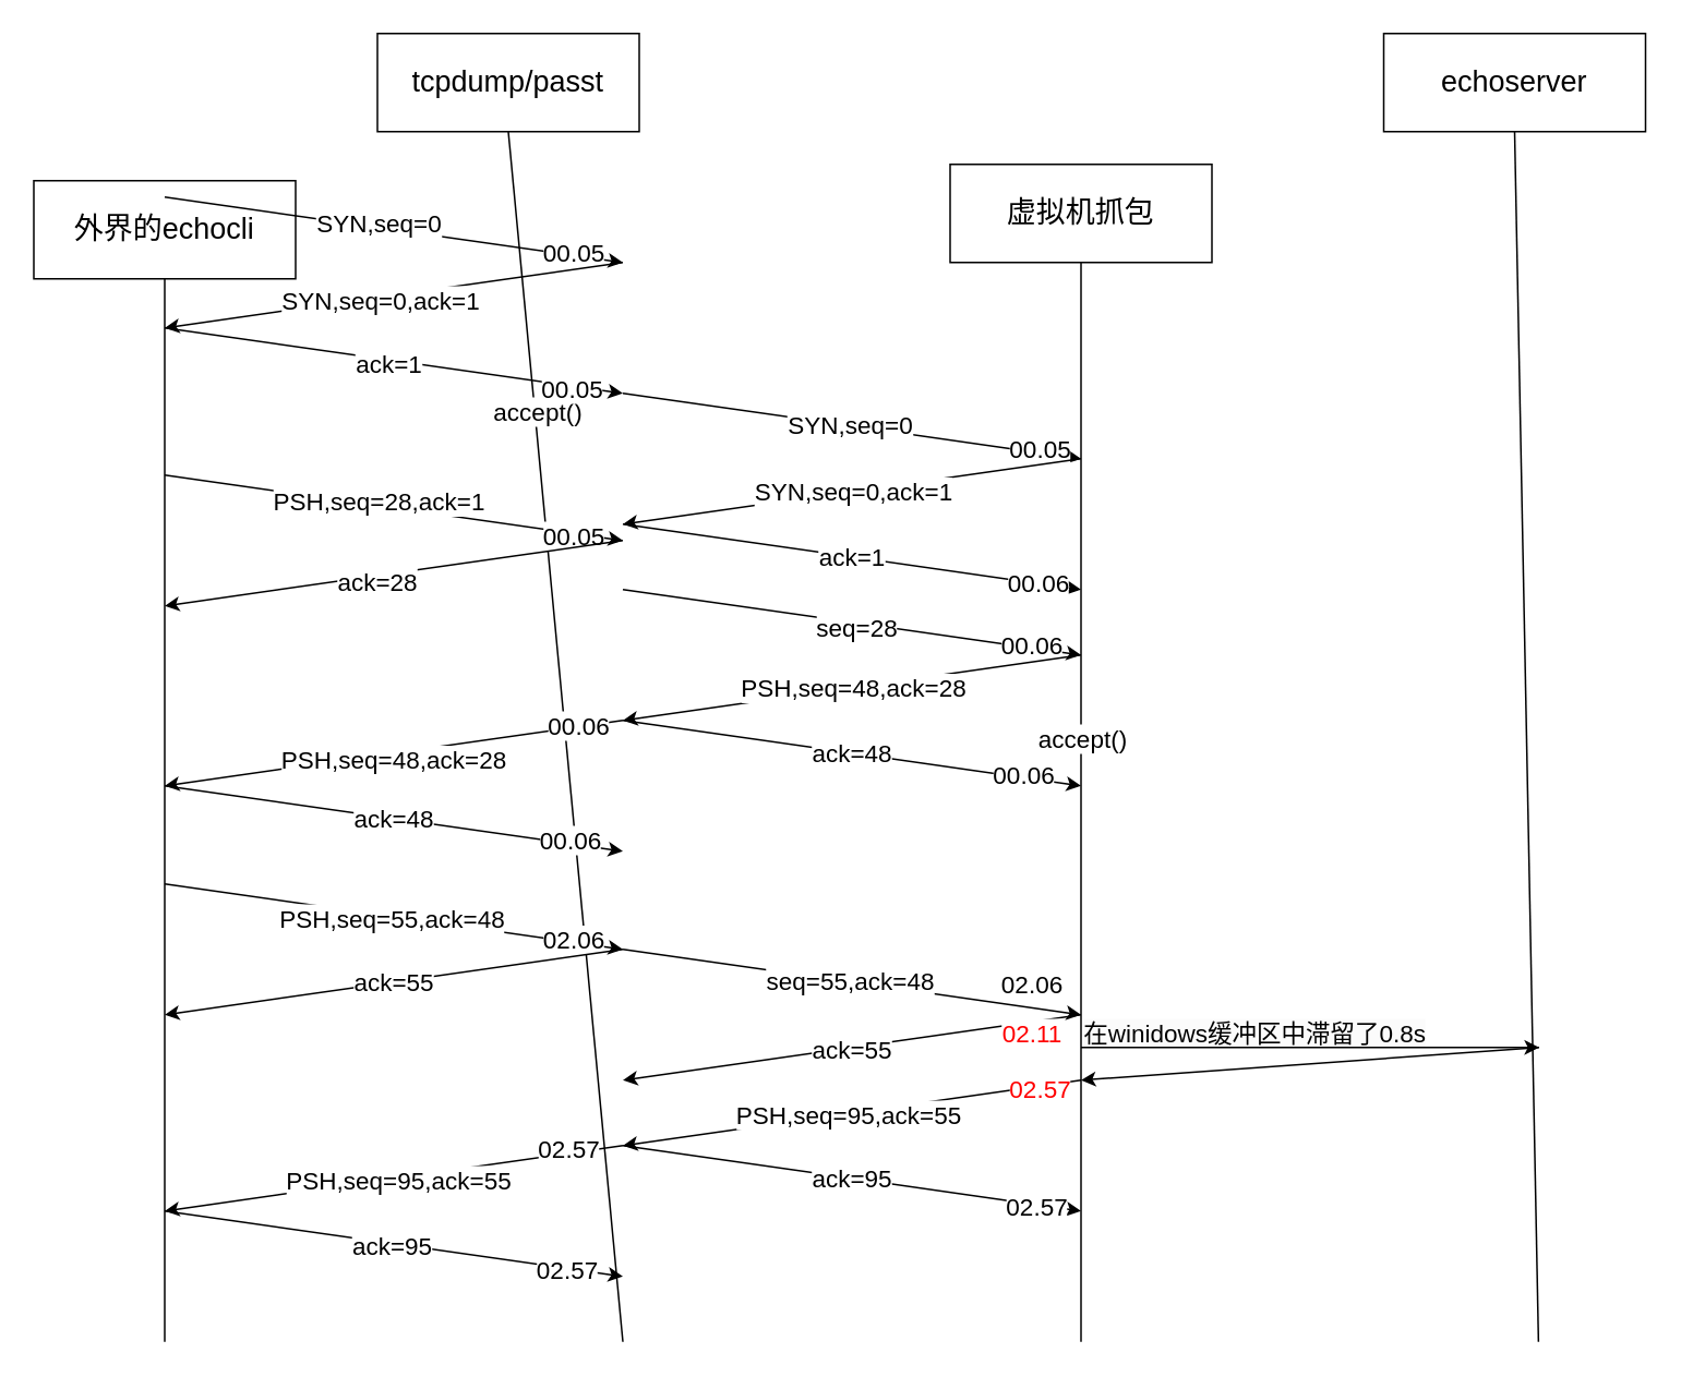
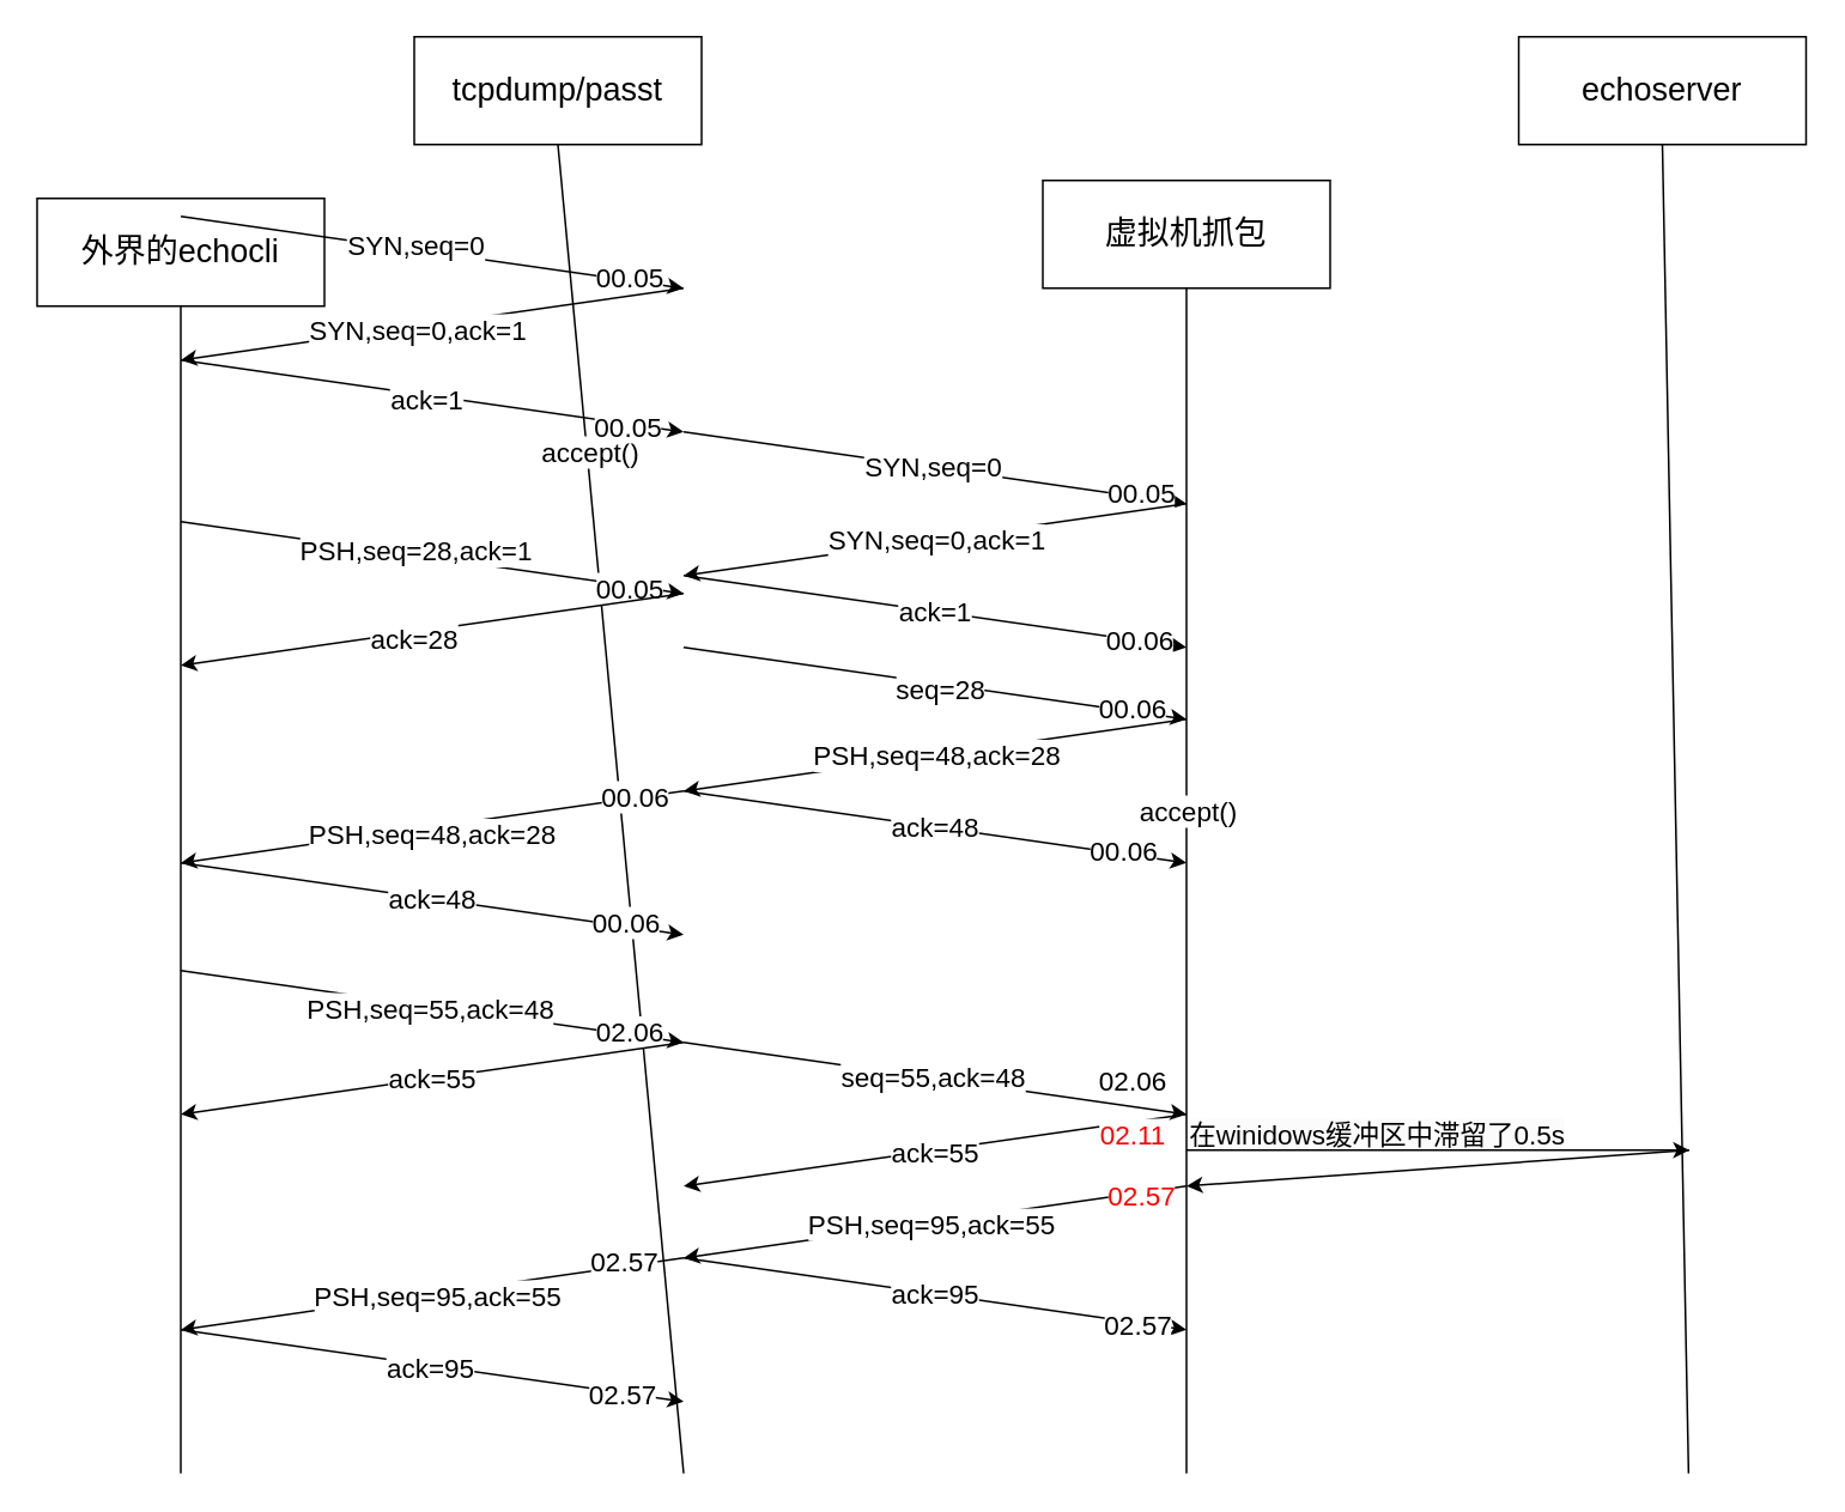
- <mxCell id="72" value="&lt;span style=&quot;color: rgb(0, 0, 0); font-family: Helvetica; font-size: 15px; font-style: normal; font-variant-ligatures: normal; font-variant-caps: normal; font-weight: 400; letter-spacing: normal; orphans: 2; text-align: center; text-indent: 0px; text-transform: none; widows: 2; word-spacing: 0px; -webkit-text-stroke-width: 0px; white-space: normal; background-color: rgb(251, 251, 251); text-decoration-thickness: initial; text-decoration-style: initial; text-decoration-color: initial; float: none; display: inline !important;&quot;&gt;在winidows缓冲区中滞留了0.8s&lt;/span&gt;" style="text;whiteSpace=wrap;html=1;" vertex="1" parent="1"><mxGeometry x="660" y="616" width="240" height="30" as="geometry" /></mxCell>
+ <mxCell id="72" value="&lt;span style=&quot;color: rgb(0, 0, 0); font-family: Helvetica; font-size: 15px; font-style: normal; font-variant-ligatures: normal; font-variant-caps: normal; font-weight: 400; letter-spacing: normal; orphans: 2; text-align: center; text-indent: 0px; text-transform: none; widows: 2; word-spacing: 0px; -webkit-text-stroke-width: 0px; white-space: normal; background-color: rgb(251, 251, 251); text-decoration-thickness: initial; text-decoration-style: initial; text-decoration-color: initial; float: none; display: inline !important;&quot;&gt;在winidows缓冲区中滞留了0.5s&lt;/span&gt;" style="text;whiteSpace=wrap;html=1;" vertex="1" parent="1"><mxGeometry x="660" y="616" width="240" height="30" as="geometry" /></mxCell>
